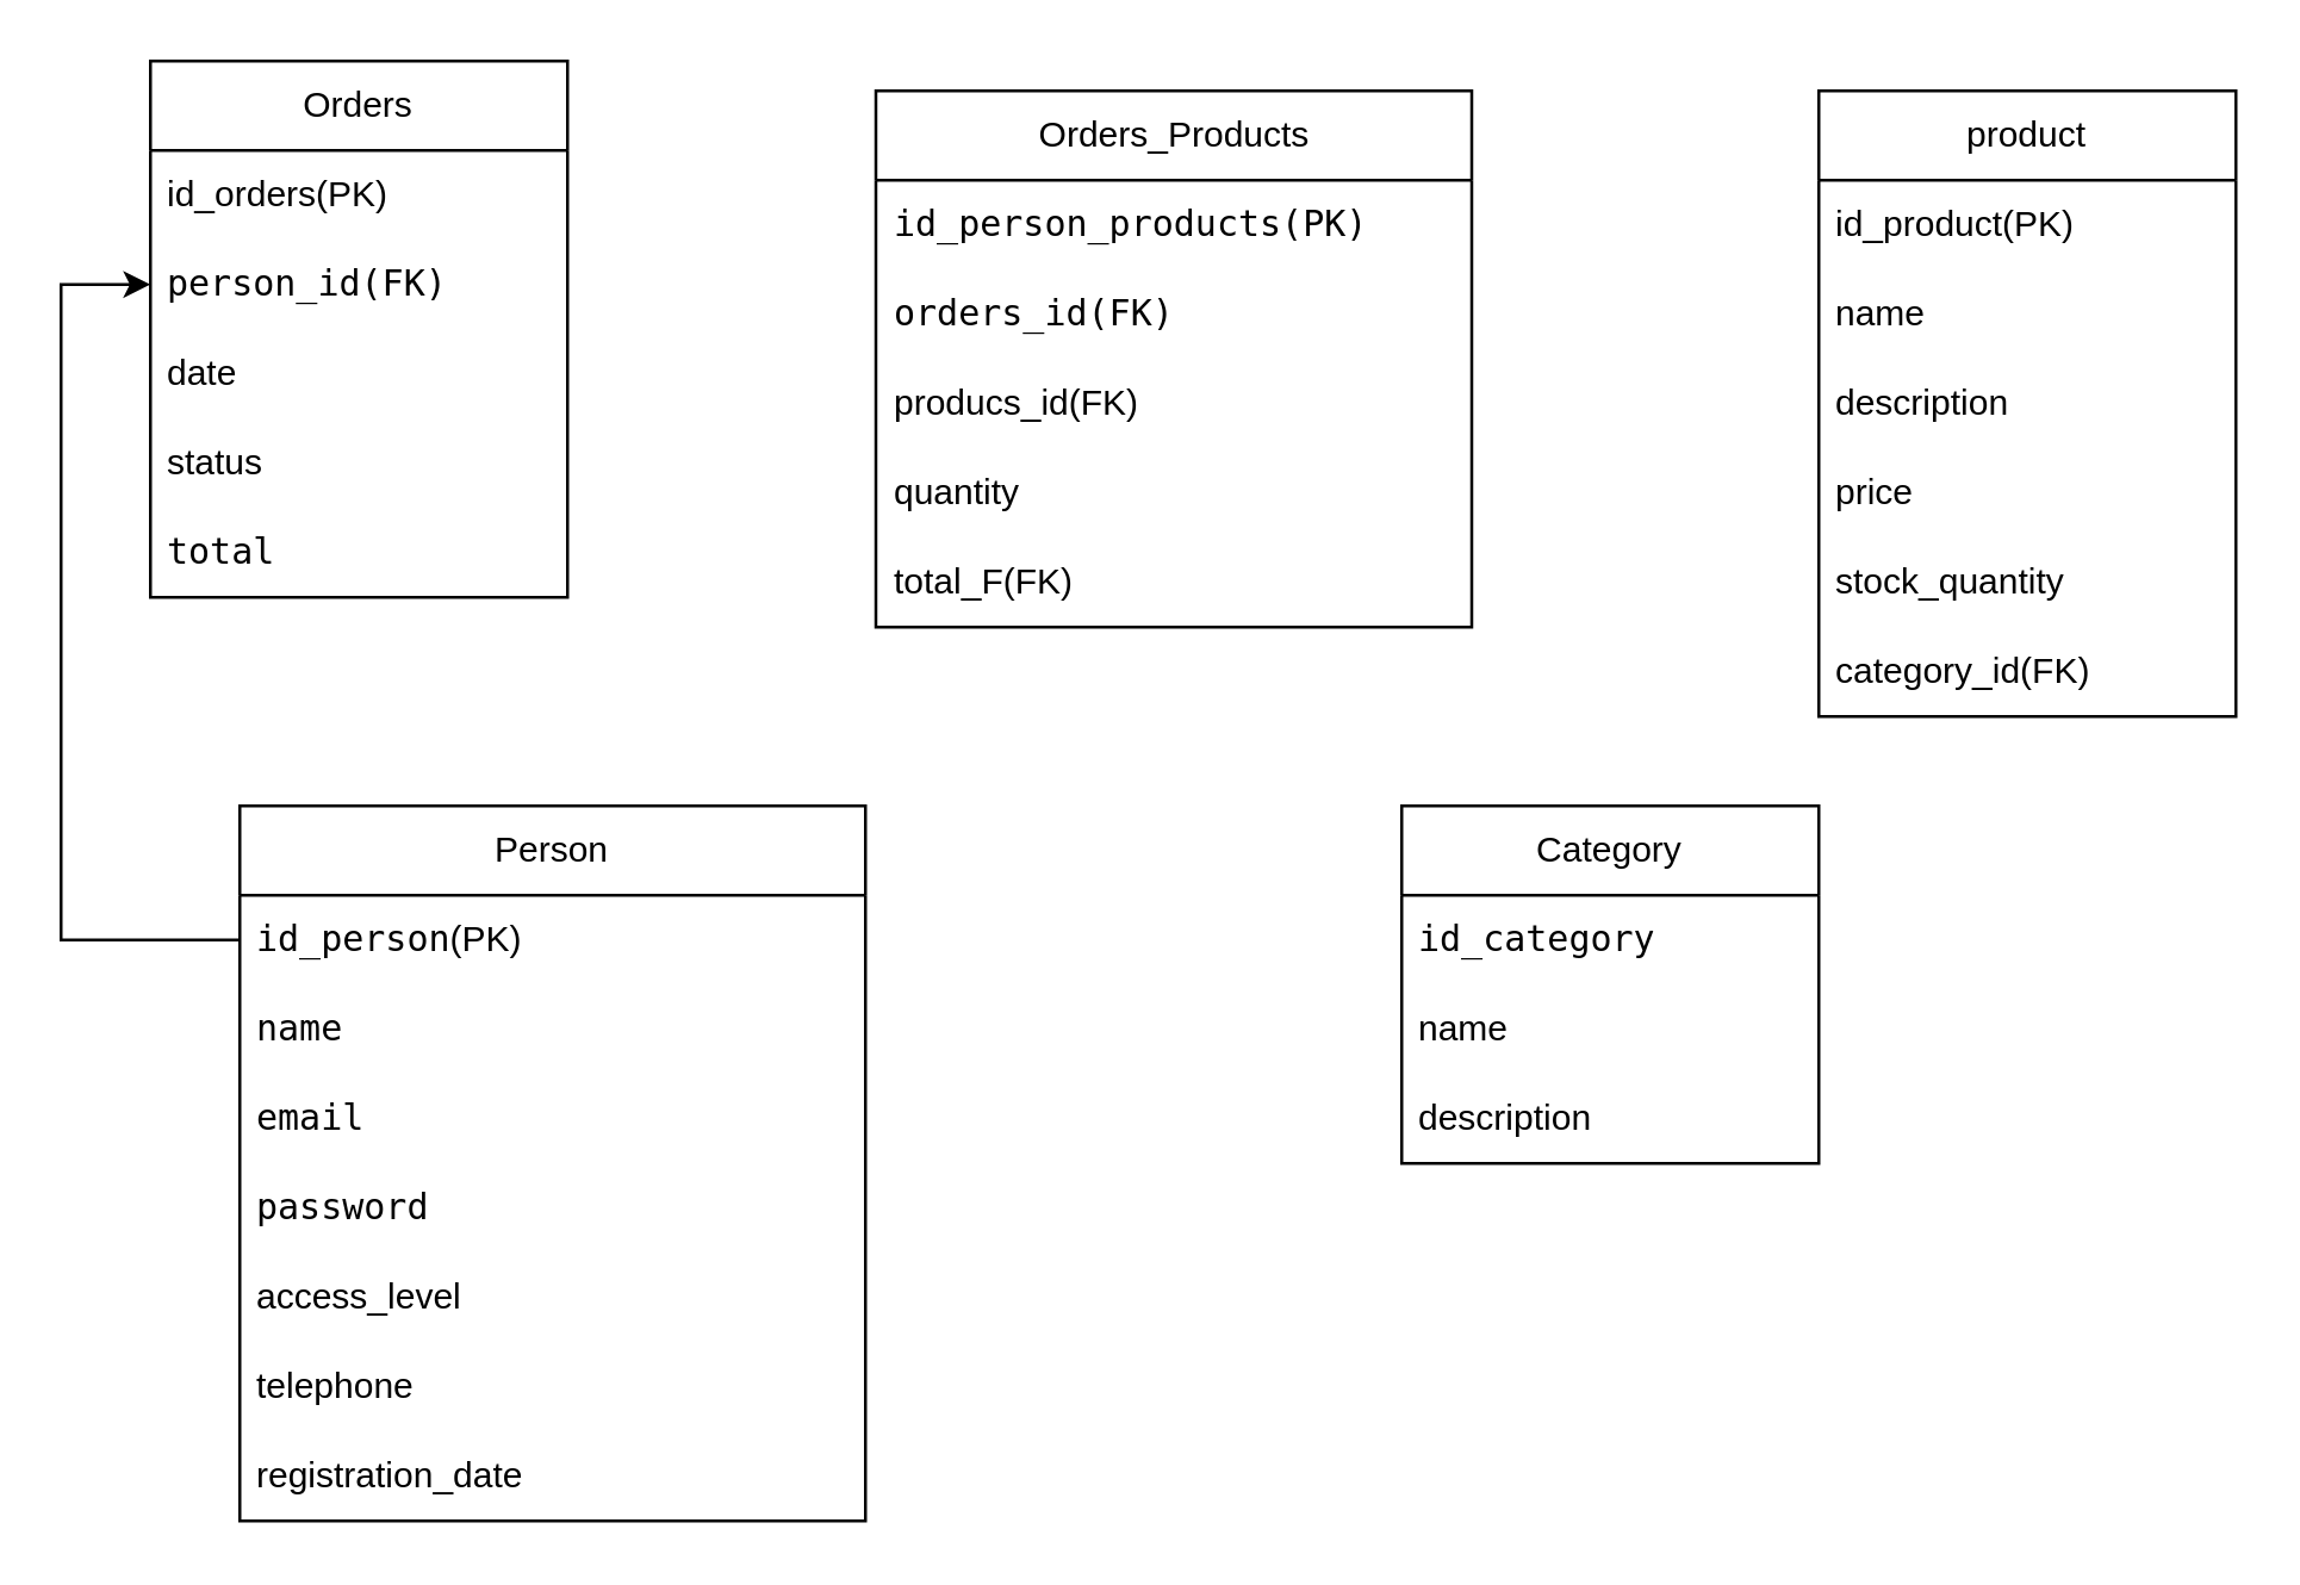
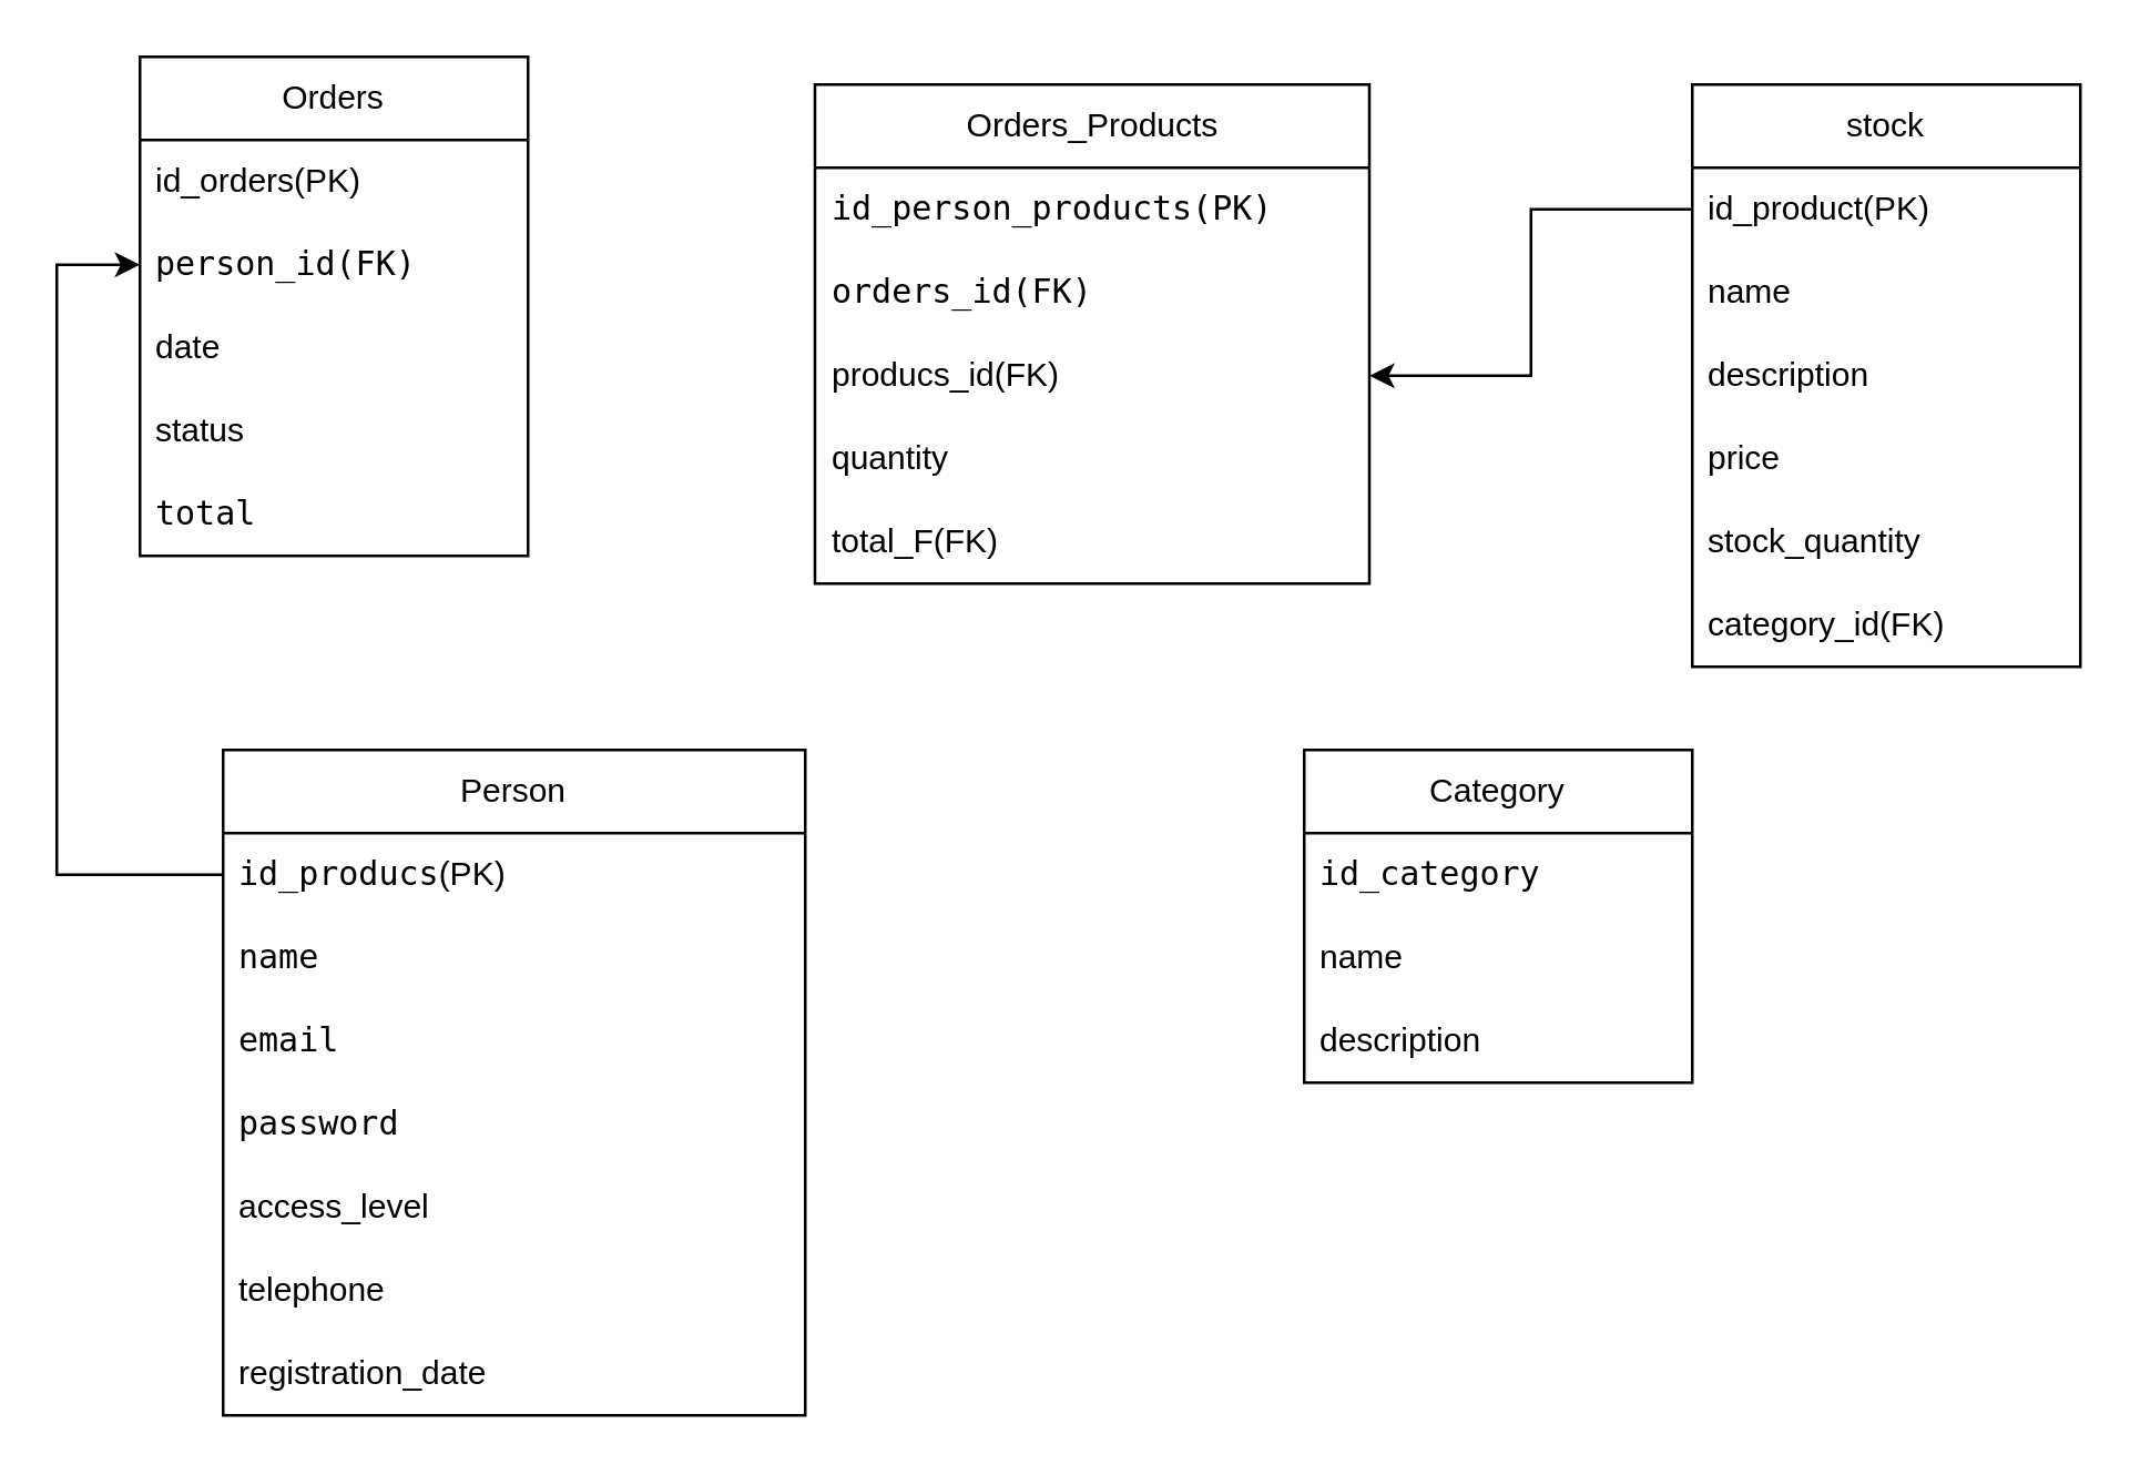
- <mxCell id="10" value="product" style="swimlane;fontStyle=0;childLayout=stackLayout;horizontal=1;startSize=30;horizontalStack=0;resizeParent=1;resizeParentMax=0;resizeLast=0;collapsible=1;marginBottom=0;whiteSpace=wrap;html=1;" vertex="1" parent="1"><mxGeometry x="610" y="30" width="140" height="210" as="geometry" /></mxCell>
+ <mxCell id="10" value="stock" style="swimlane;fontStyle=0;childLayout=stackLayout;horizontal=1;startSize=30;horizontalStack=0;resizeParent=1;resizeParentMax=0;resizeLast=0;collapsible=1;marginBottom=0;whiteSpace=wrap;html=1;" vertex="1" parent="1"><mxGeometry x="610" y="30" width="140" height="210" as="geometry" /></mxCell>
+ <mxCell id="34" style="edgeStyle=orthogonalEdgeStyle;rounded=0;orthogonalLoop=1;jettySize=auto;html=1;entryX=1;entryY=0.5;entryDx=0;entryDy=0;" edge="1" parent="1" source="11" target="30"><mxGeometry relative="1" as="geometry" /></mxCell>
- <mxCell id="3" value="&lt;code&gt;id_person&lt;/code&gt;(PK)" style="text;strokeColor=none;fillColor=none;align=left;verticalAlign=middle;spacingLeft=4;spacingRight=4;overflow=hidden;points=[[0,0.5],[1,0.5]];portConstraint=eastwest;rotatable=0;whiteSpace=wrap;html=1;" parent="2" vertex="1"><mxGeometry y="30" width="210" height="30" as="geometry" /></mxCell>
+ <mxCell id="3" value="&lt;code&gt;id_producs&lt;/code&gt;(PK)" style="text;strokeColor=none;fillColor=none;align=left;verticalAlign=middle;spacingLeft=4;spacingRight=4;overflow=hidden;points=[[0,0.5],[1,0.5]];portConstraint=eastwest;rotatable=0;whiteSpace=wrap;html=1;" parent="2" vertex="1"><mxGeometry y="30" width="210" height="30" as="geometry" /></mxCell>
